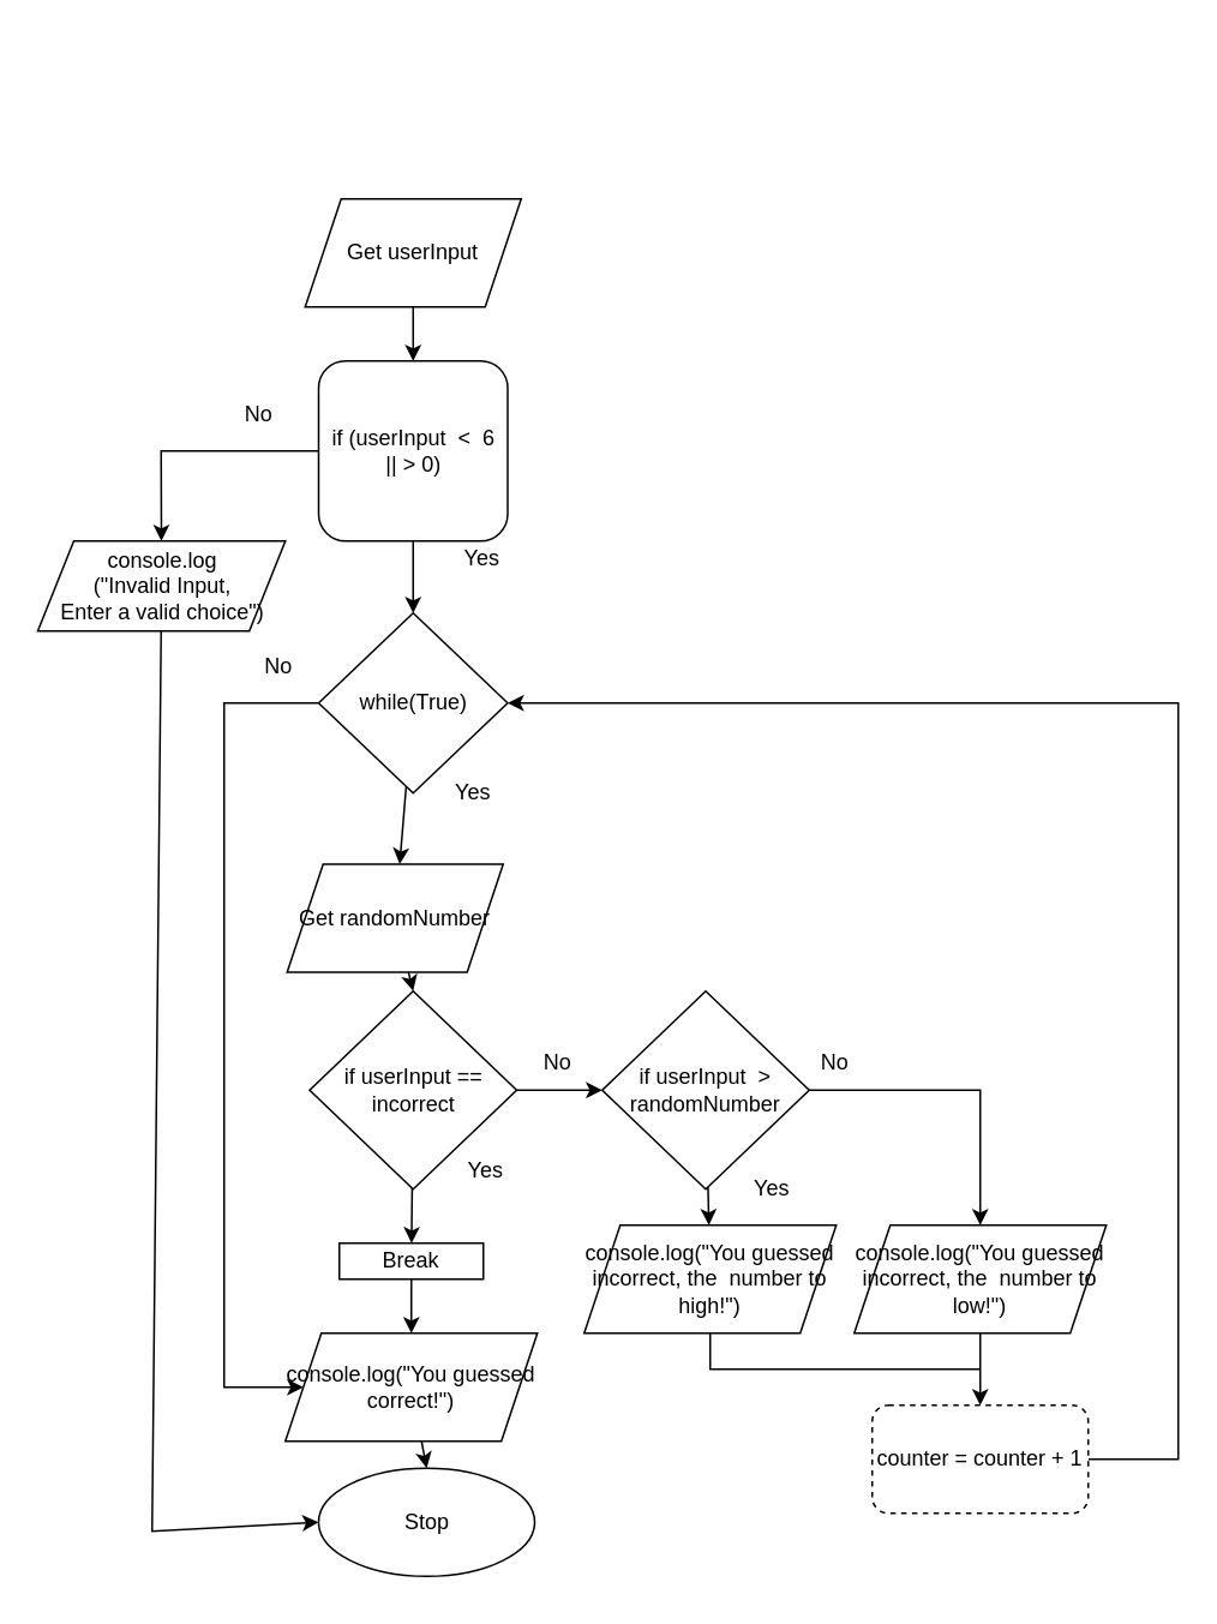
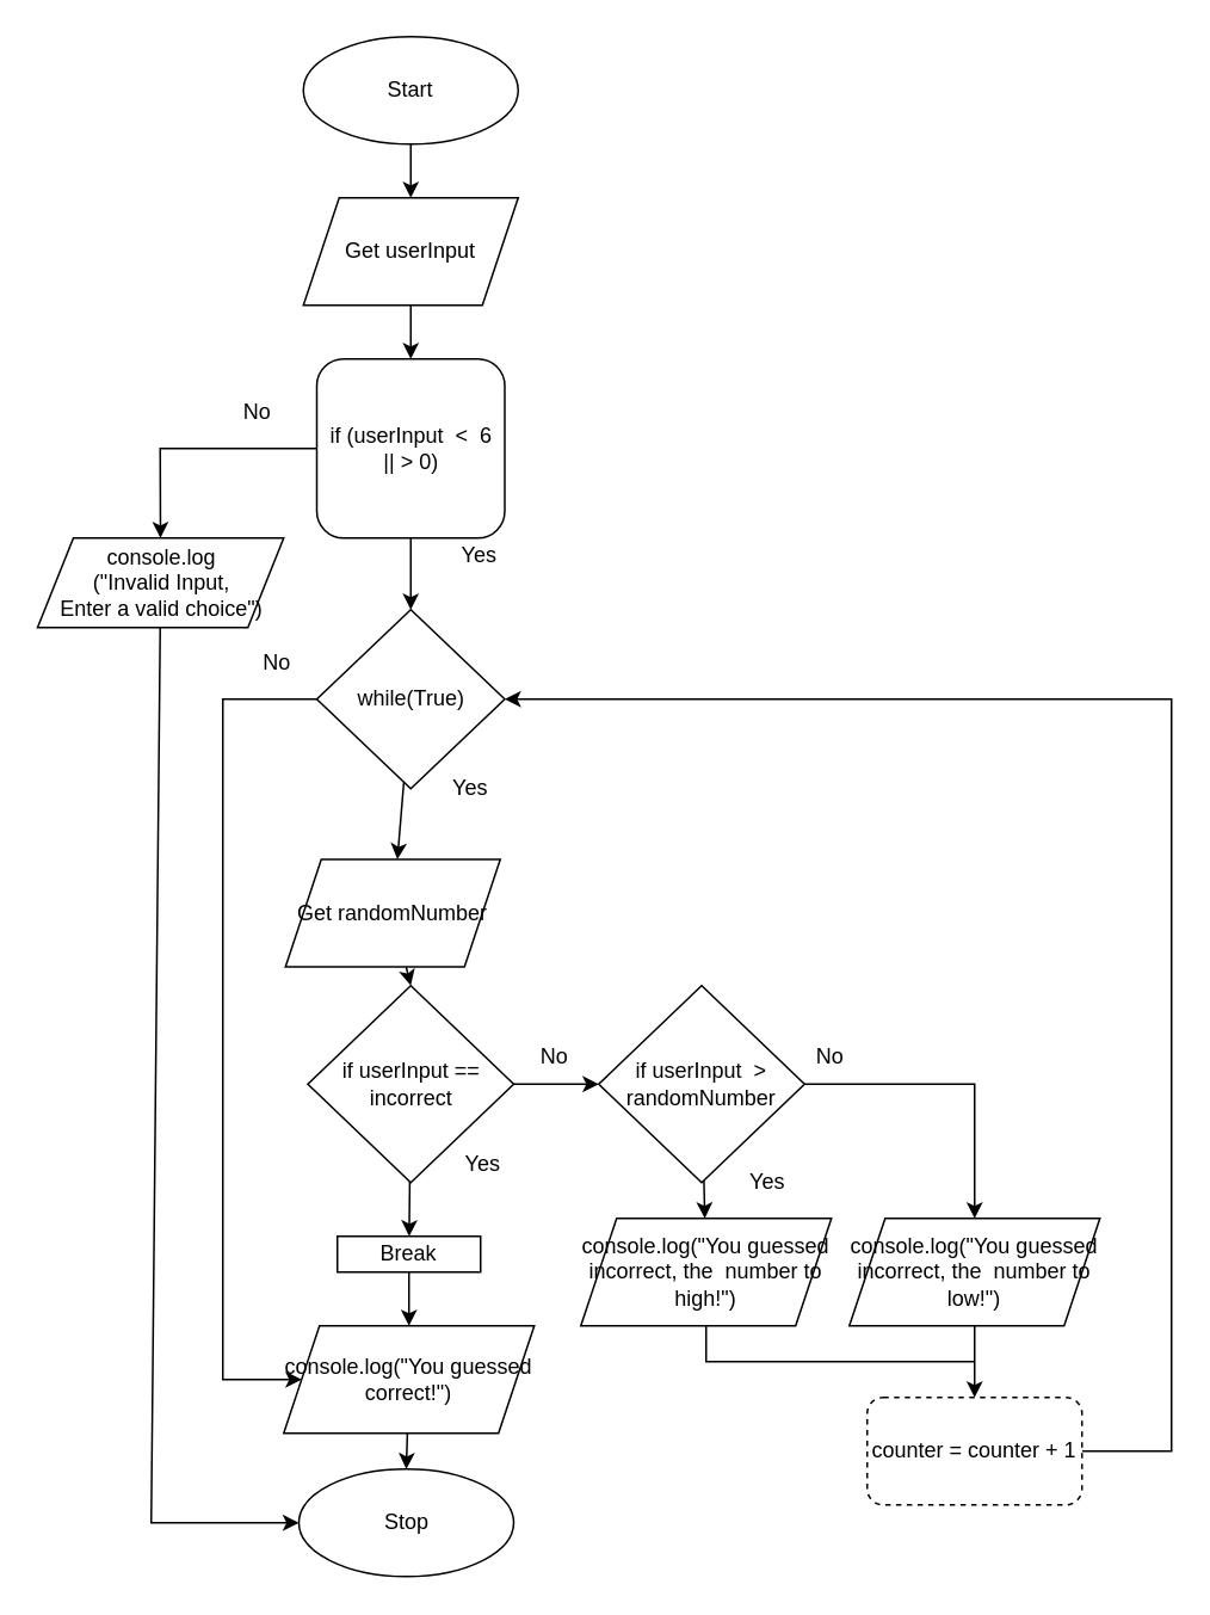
+ <mxCell id="3" value="Start" style="ellipse;whiteSpace=wrap;html=1;" parent="1" vertex="1"><mxGeometry x="169" y="20" width="120" height="60" as="geometry" /></mxCell>
+ <mxCell id="2" value="" style="edgeStyle=none;html=1;" parent="1" source="3" target="6" edge="1"><mxGeometry relative="1" as="geometry" /></mxCell>
- <mxCell id="4" value="Stop" style="ellipse;whiteSpace=wrap;html=1;" parent="1" vertex="1"><mxGeometry x="176.5" y="815" width="120" height="60" as="geometry" /></mxCell>
+ <mxCell id="4" value="Stop" style="ellipse;whiteSpace=wrap;html=1;" parent="1" vertex="1"><mxGeometry x="166.5" y="820" width="120" height="60" as="geometry" /></mxCell>
